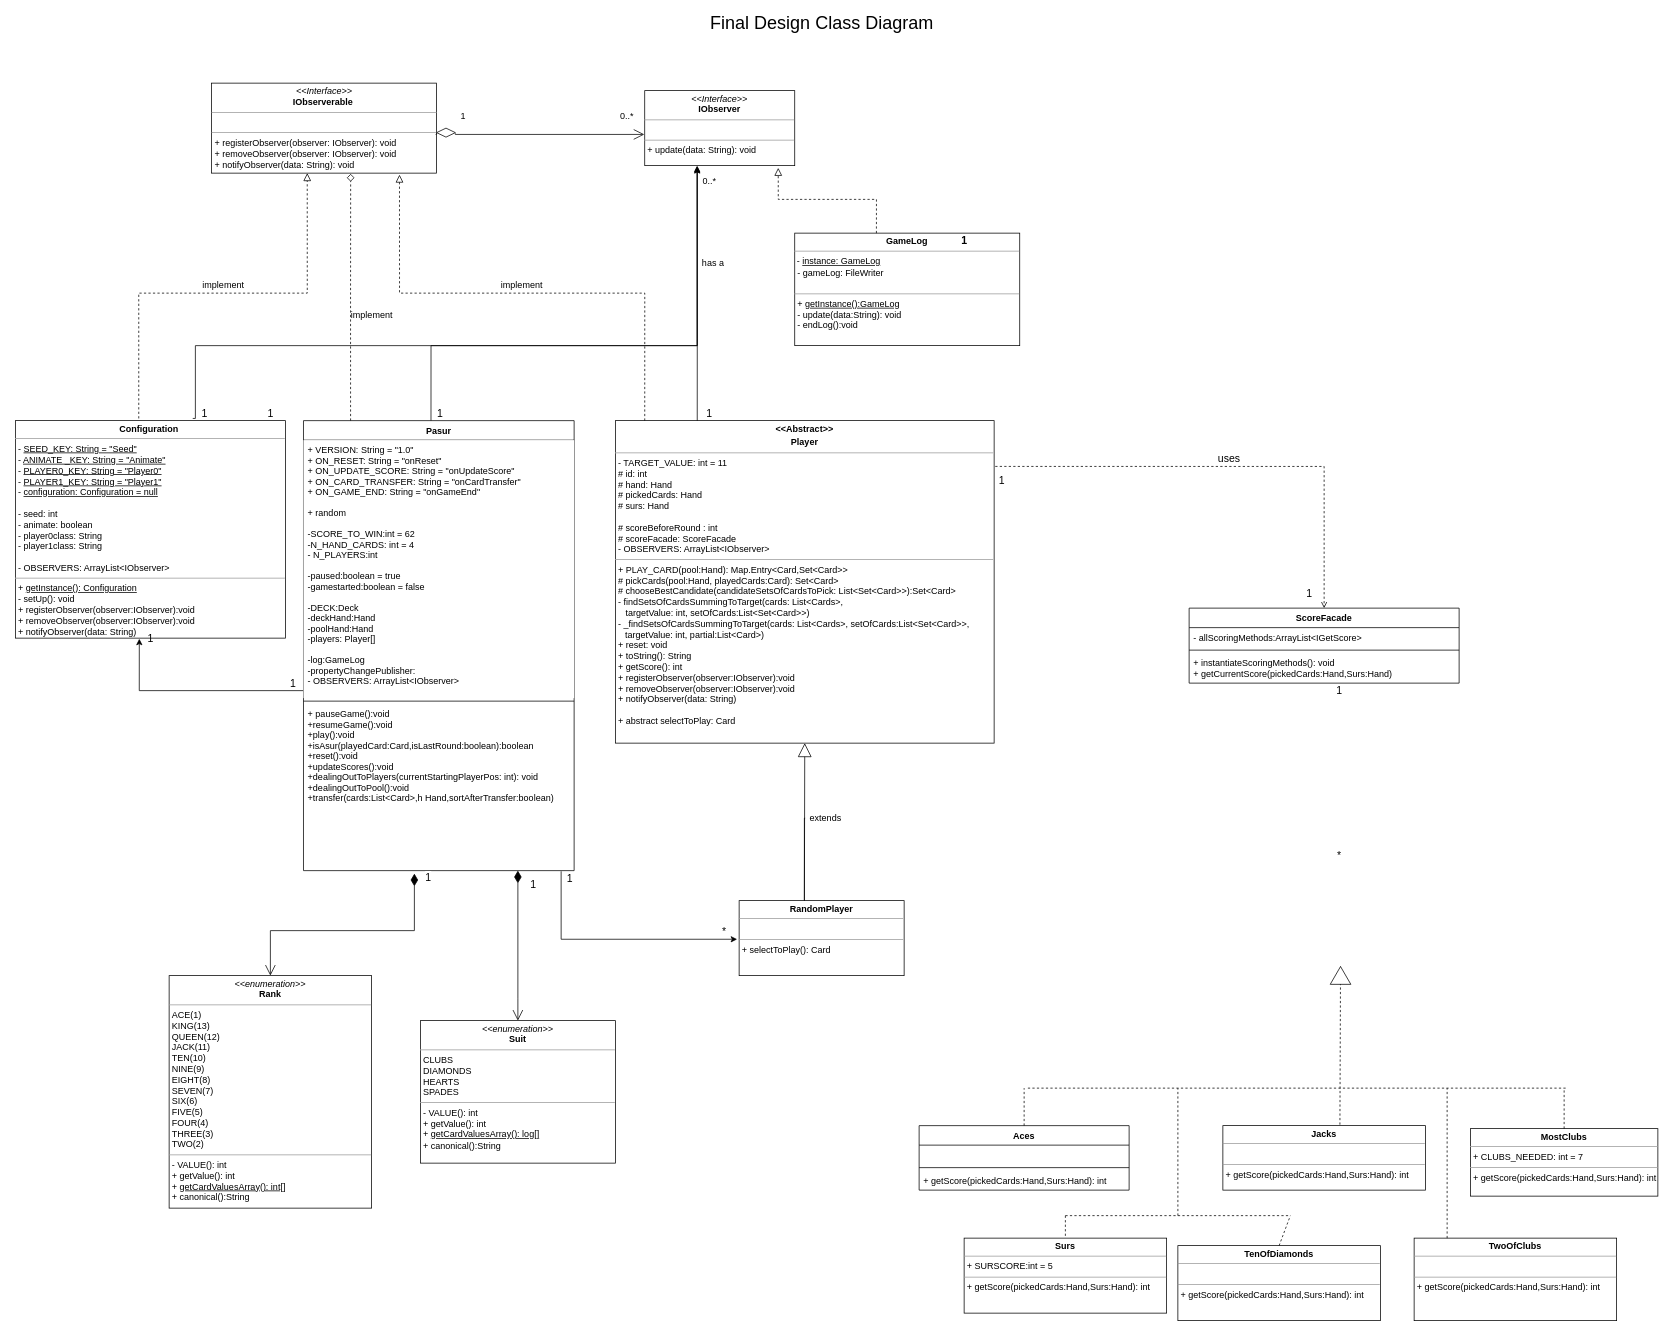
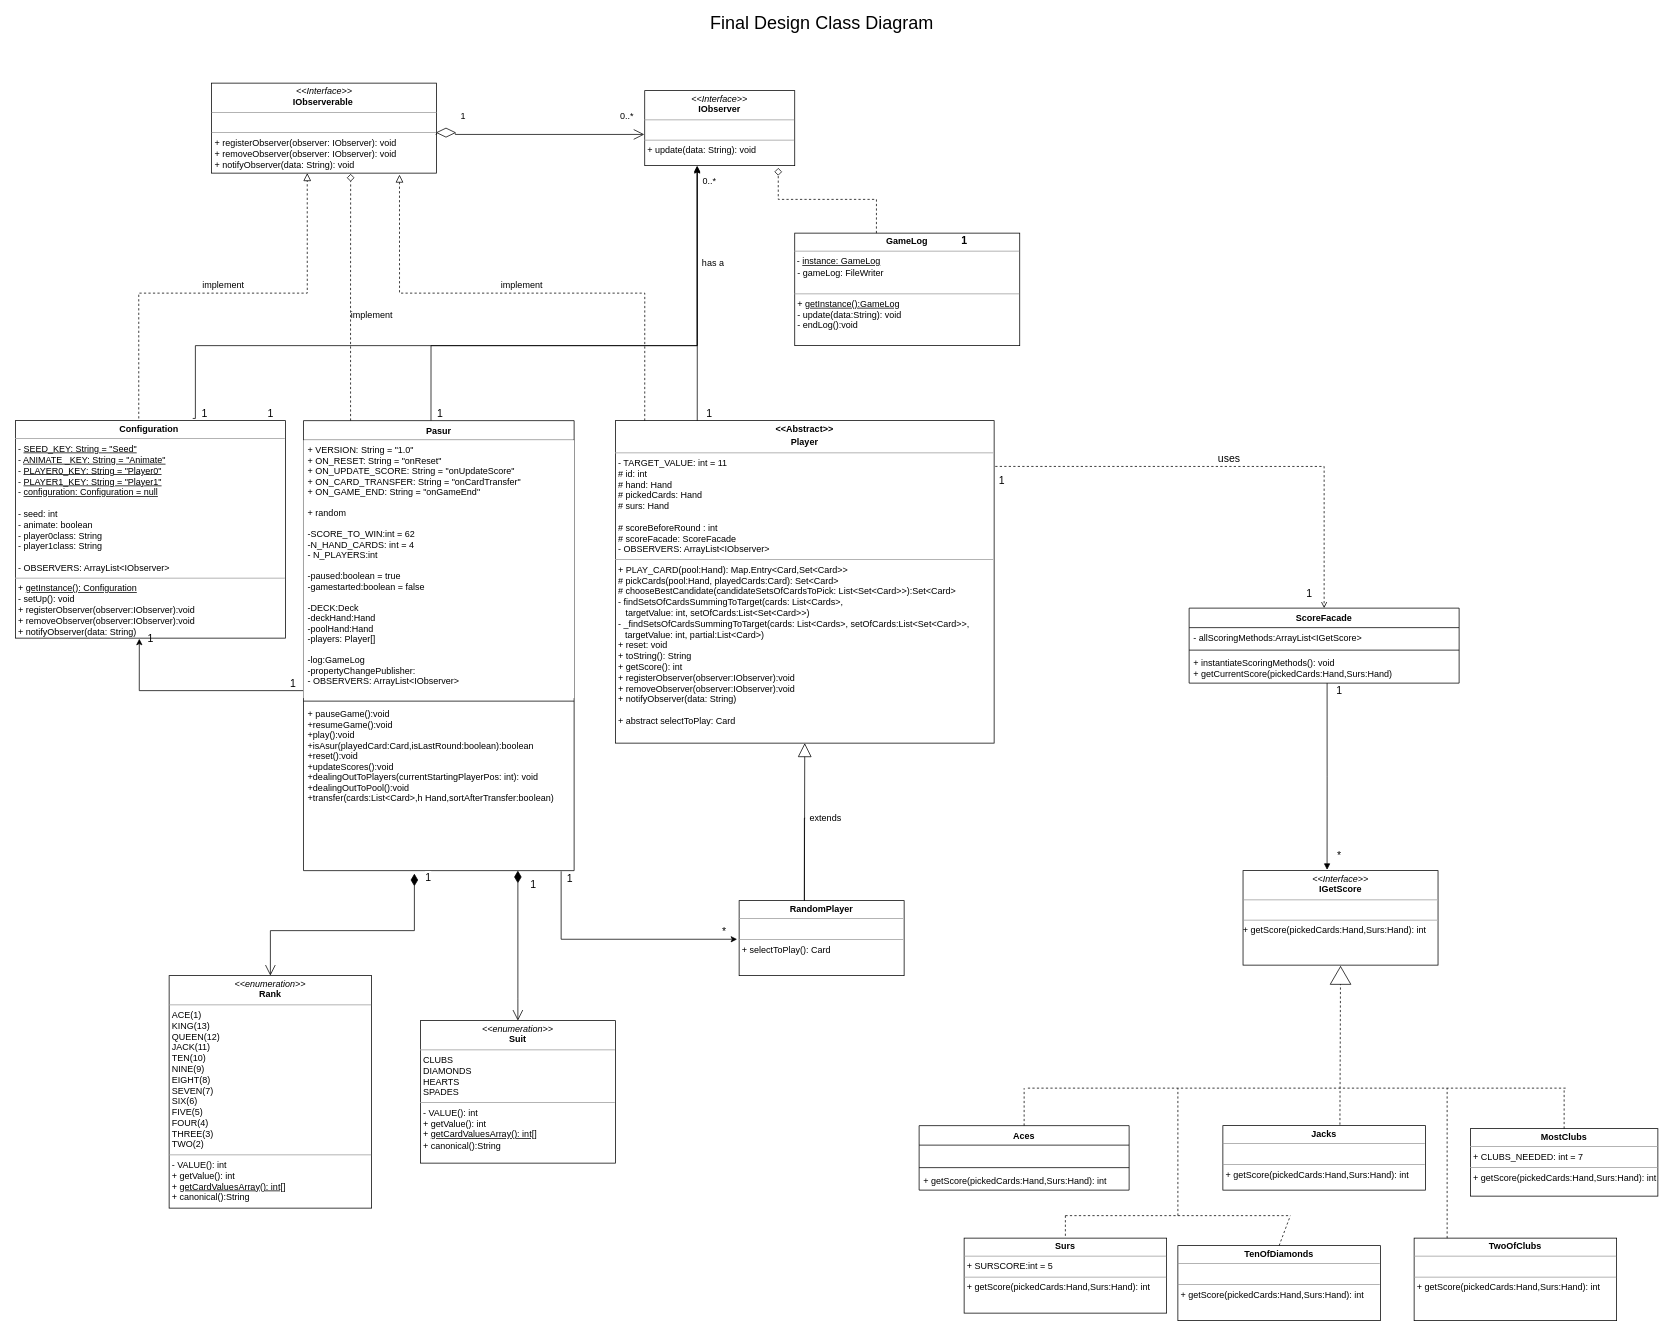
- <mxCell id="29" value="" style="endArrow=block;startArrow=none;endFill=0;startFill=0;endSize=8;html=1;verticalAlign=bottom;dashed=1;labelBackgroundColor=none;rounded=0;edgeStyle=orthogonalEdgeStyle;entryX=0.89;entryY=1.03;entryDx=0;entryDy=0;entryPerimeter=0;exitX=0.363;exitY=0;exitDx=0;exitDy=0;exitPerimeter=0;" parent="1" source="16" target="22" edge="1"><mxGeometry width="160" relative="1" as="geometry"><mxPoint x="1499.15" y="890" as="sourcePoint" /><mxPoint x="1659.15" y="890" as="targetPoint" /></mxGeometry></mxCell>
+ <mxCell id="29" value="" style="endArrow=diamond;startArrow=none;endFill=0;startFill=0;endSize=8;html=1;verticalAlign=bottom;dashed=1;labelBackgroundColor=none;rounded=0;edgeStyle=orthogonalEdgeStyle;entryX=0.89;entryY=1.03;entryDx=0;entryDy=0;entryPerimeter=0;exitX=0.363;exitY=0;exitDx=0;exitDy=0;exitPerimeter=0;" parent="1" source="16" target="22" edge="1"><mxGeometry width="160" relative="1" as="geometry"><mxPoint x="1499.15" y="890" as="sourcePoint" /><mxPoint x="1659.15" y="890" as="targetPoint" /></mxGeometry></mxCell>
+ <mxCell id="36" value="" style="html=1;verticalAlign=bottom;labelBackgroundColor=none;endArrow=block;endFill=1;rounded=0;fontSize=14;edgeStyle=orthogonalEdgeStyle;entryX=0.431;entryY=-0.008;entryDx=0;entryDy=0;entryPerimeter=0;exitX=0.511;exitY=1;exitDx=0;exitDy=0;exitPerimeter=0;" parent="1" source="15" target="11" edge="1"><mxGeometry width="160" relative="1" as="geometry"><mxPoint x="1769" y="1110" as="sourcePoint" /><mxPoint x="1885" y="1100" as="targetPoint" /><Array as="points" /></mxGeometry></mxCell>
+ <mxCell id="11" value="&lt;p style=&quot;margin: 0px ; margin-top: 4px ; text-align: center&quot;&gt;&lt;i&gt;&amp;lt;&amp;lt;Interface&amp;gt;&amp;gt;&lt;/i&gt;&lt;br&gt;&lt;b&gt;IGetScore&lt;/b&gt;&lt;/p&gt;&lt;hr size=&quot;1&quot;&gt;&lt;p style=&quot;margin: 0px ; margin-left: 4px&quot;&gt;&lt;br&gt;&lt;/p&gt;&lt;hr size=&quot;1&quot;&gt;+ getScore(pickedCards:Hand,Surs:Hand): int&lt;p style=&quot;margin: 0px ; margin-left: 4px&quot;&gt;&lt;br&gt;&lt;/p&gt;" style="verticalAlign=top;align=left;overflow=fill;fontSize=12;fontFamily=Helvetica;html=1;" parent="1" vertex="1"><mxGeometry x="1656.88" y="1160" width="260" height="126" as="geometry" /></mxCell>
- <mxCell id="28" value="&lt;p style=&quot;margin: 0px ; margin-top: 4px ; text-align: center&quot;&gt;&lt;i&gt;&amp;lt;&amp;lt;enumeration&amp;gt;&amp;gt;&lt;/i&gt;&lt;br&gt;&lt;b&gt;Suit&lt;/b&gt;&lt;/p&gt;&lt;hr size=&quot;1&quot;&gt;&lt;p style=&quot;margin: 0px ; margin-left: 4px&quot;&gt;CLUBS&lt;/p&gt;&lt;p style=&quot;margin: 0px ; margin-left: 4px&quot;&gt;DIAMONDS&lt;/p&gt;&lt;p style=&quot;margin: 0px ; margin-left: 4px&quot;&gt;HEARTS&lt;/p&gt;&lt;p style=&quot;margin: 0px ; margin-left: 4px&quot;&gt;SPADES&lt;/p&gt;&lt;hr size=&quot;1&quot;&gt;&lt;p style=&quot;margin: 0px ; margin-left: 4px&quot;&gt;- VALUE(): int&lt;br&gt;+ getValue(): int&lt;/p&gt;&lt;p style=&quot;margin: 0px ; margin-left: 4px&quot;&gt;+ &lt;u&gt;getCardValuesArray(): log[]&lt;/u&gt;&lt;/p&gt;&lt;p style=&quot;margin: 0px ; margin-left: 4px&quot;&gt;+ canonical():String&lt;/p&gt;" style="verticalAlign=top;align=left;overflow=fill;fontSize=12;fontFamily=Helvetica;html=1;" parent="1" vertex="1"><mxGeometry x="560" y="1360" width="260" height="190" as="geometry" /></mxCell>
+ <mxCell id="28" value="&lt;p style=&quot;margin: 0px ; margin-top: 4px ; text-align: center&quot;&gt;&lt;i&gt;&amp;lt;&amp;lt;enumeration&amp;gt;&amp;gt;&lt;/i&gt;&lt;br&gt;&lt;b&gt;Suit&lt;/b&gt;&lt;/p&gt;&lt;hr size=&quot;1&quot;&gt;&lt;p style=&quot;margin: 0px ; margin-left: 4px&quot;&gt;CLUBS&lt;/p&gt;&lt;p style=&quot;margin: 0px ; margin-left: 4px&quot;&gt;DIAMONDS&lt;/p&gt;&lt;p style=&quot;margin: 0px ; margin-left: 4px&quot;&gt;HEARTS&lt;/p&gt;&lt;p style=&quot;margin: 0px ; margin-left: 4px&quot;&gt;SPADES&lt;/p&gt;&lt;hr size=&quot;1&quot;&gt;&lt;p style=&quot;margin: 0px ; margin-left: 4px&quot;&gt;- VALUE(): int&lt;br&gt;+ getValue(): int&lt;/p&gt;&lt;p style=&quot;margin: 0px ; margin-left: 4px&quot;&gt;+ &lt;u&gt;getCardValuesArray(): int[]&lt;/u&gt;&lt;/p&gt;&lt;p style=&quot;margin: 0px ; margin-left: 4px&quot;&gt;+ canonical():String&lt;/p&gt;" style="verticalAlign=top;align=left;overflow=fill;fontSize=12;fontFamily=Helvetica;html=1;" parent="1" vertex="1"><mxGeometry x="560" y="1360" width="260" height="190" as="geometry" /></mxCell>
